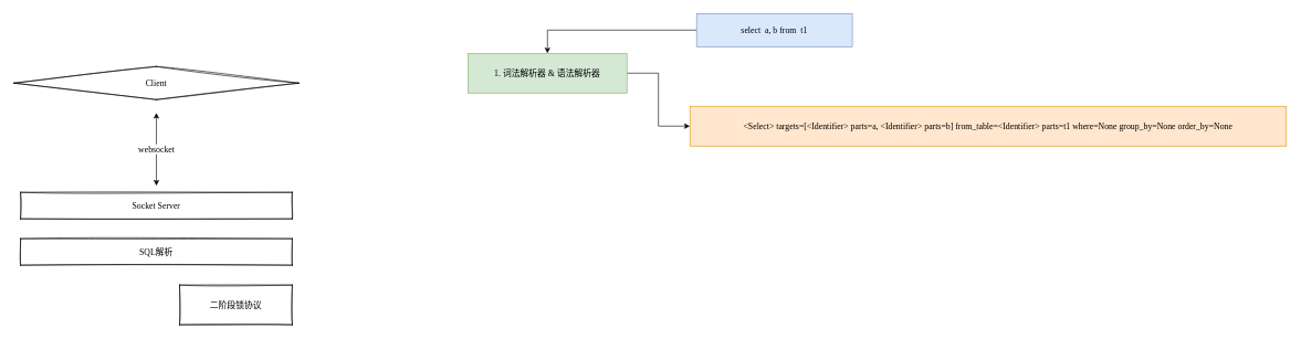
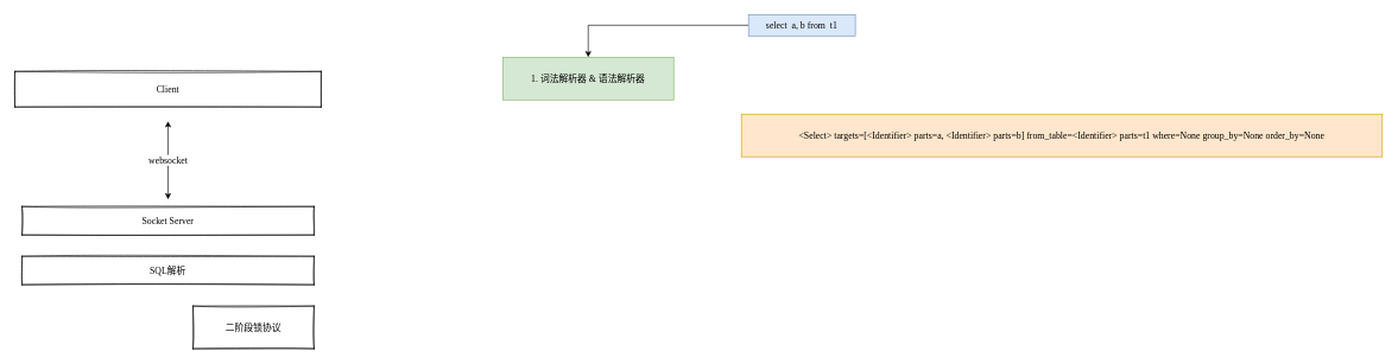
- <mxCell id="10" value="select&amp;nbsp; a, b from&amp;nbsp; t1" style="text;html=1;align=center;verticalAlign=middle;whiteSpace=wrap;rounded=0;fontFamily=Comic Sans MS;fontSize=13;fillColor=#dae8fc;strokeColor=#6c8ebf;" vertex="1" parent="1"><mxGeometry x="1050" y="20" width="235" height="50" as="geometry" /></mxCell>
+ <mxCell id="10" value="select&amp;nbsp; a, b from&amp;nbsp; t1" style="text;html=1;align=center;verticalAlign=middle;whiteSpace=wrap;rounded=0;fontFamily=Comic Sans MS;fontSize=13;fillColor=#dae8fc;strokeColor=#6c8ebf;" vertex="1" parent="1"><mxGeometry x="1050" y="20" width="150" height="30" as="geometry" /></mxCell>
- <mxCell id="7" style="edgeStyle=orthogonalEdgeStyle;rounded=0;orthogonalLoop=1;jettySize=auto;html=1;entryX=0;entryY=0.5;entryDx=0;entryDy=0;" edge="1" parent="1" source="8" target="11"><mxGeometry relative="1" as="geometry" /></mxCell>
- <mxCell id="4" value="Client" style="rhombus;whiteSpace=wrap;html=1;fillColor=none;sketch=1;fontFamily=Comic Sans MS;fontSize=13;" parent="1" vertex="1"><mxGeometry x="20" y="100" width="430" height="50" as="geometry" /></mxCell>
+ <mxCell id="4" value="Client" style="rounded=0;whiteSpace=wrap;html=1;fillColor=none;sketch=1;fontFamily=Comic Sans MS;fontSize=13;" parent="1" vertex="1"><mxGeometry x="20" y="100" width="430" height="50" as="geometry" /></mxCell>
